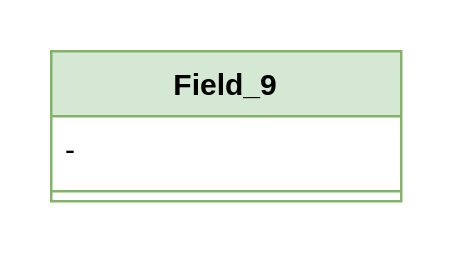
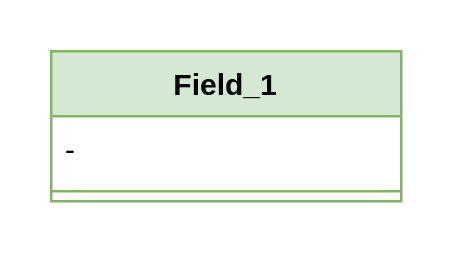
- <mxCell id="2" value="Field_9" style="swimlane;fontStyle=1;align=center;verticalAlign=top;childLayout=stackLayout;horizontal=1;startSize=26;horizontalStack=0;resizeParent=1;resizeParentMax=0;resizeLast=0;collapsible=1;marginBottom=0;fillColor=#d5e8d4;strokeColor=#82b366;" vertex="1" parent="1"><mxGeometry x="20" y="20" width="140" height="60" as="geometry" /></mxCell>
+ <mxCell id="2" value="Field_1" style="swimlane;fontStyle=1;align=center;verticalAlign=top;childLayout=stackLayout;horizontal=1;startSize=26;horizontalStack=0;resizeParent=1;resizeParentMax=0;resizeLast=0;collapsible=1;marginBottom=0;fillColor=#d5e8d4;strokeColor=#82b366;" vertex="1" parent="1"><mxGeometry x="20" y="20" width="140" height="60" as="geometry" /></mxCell>
